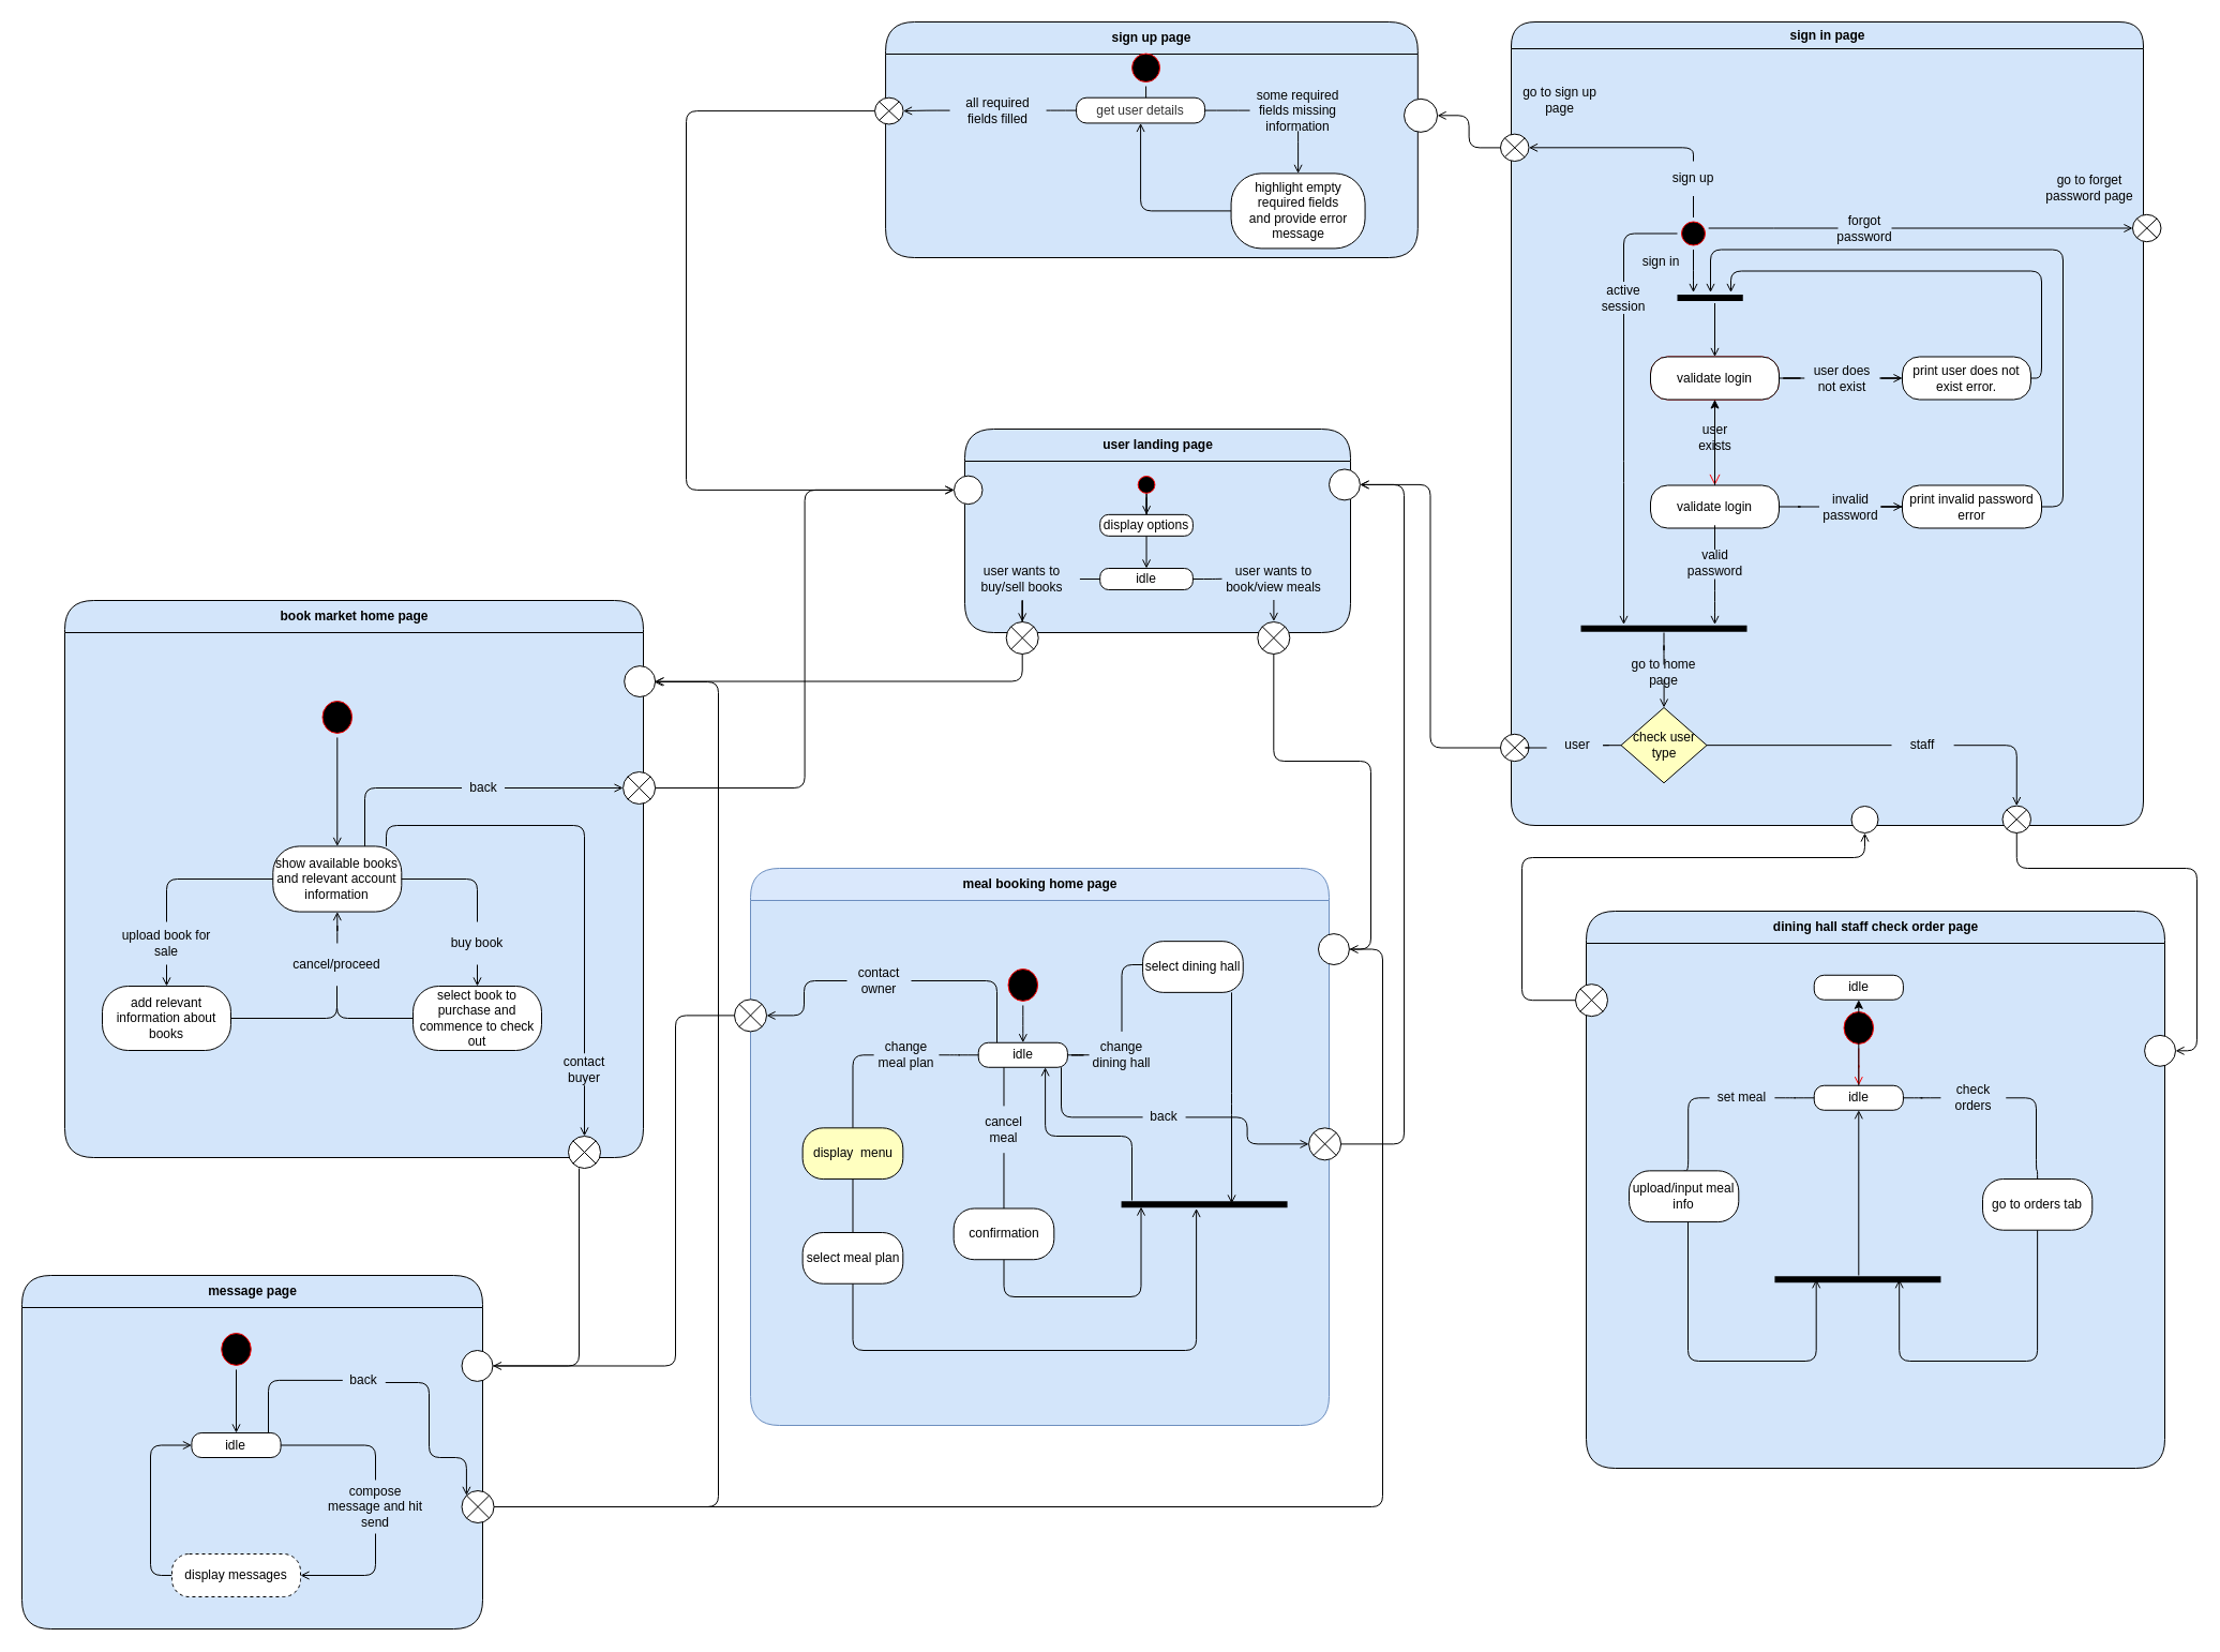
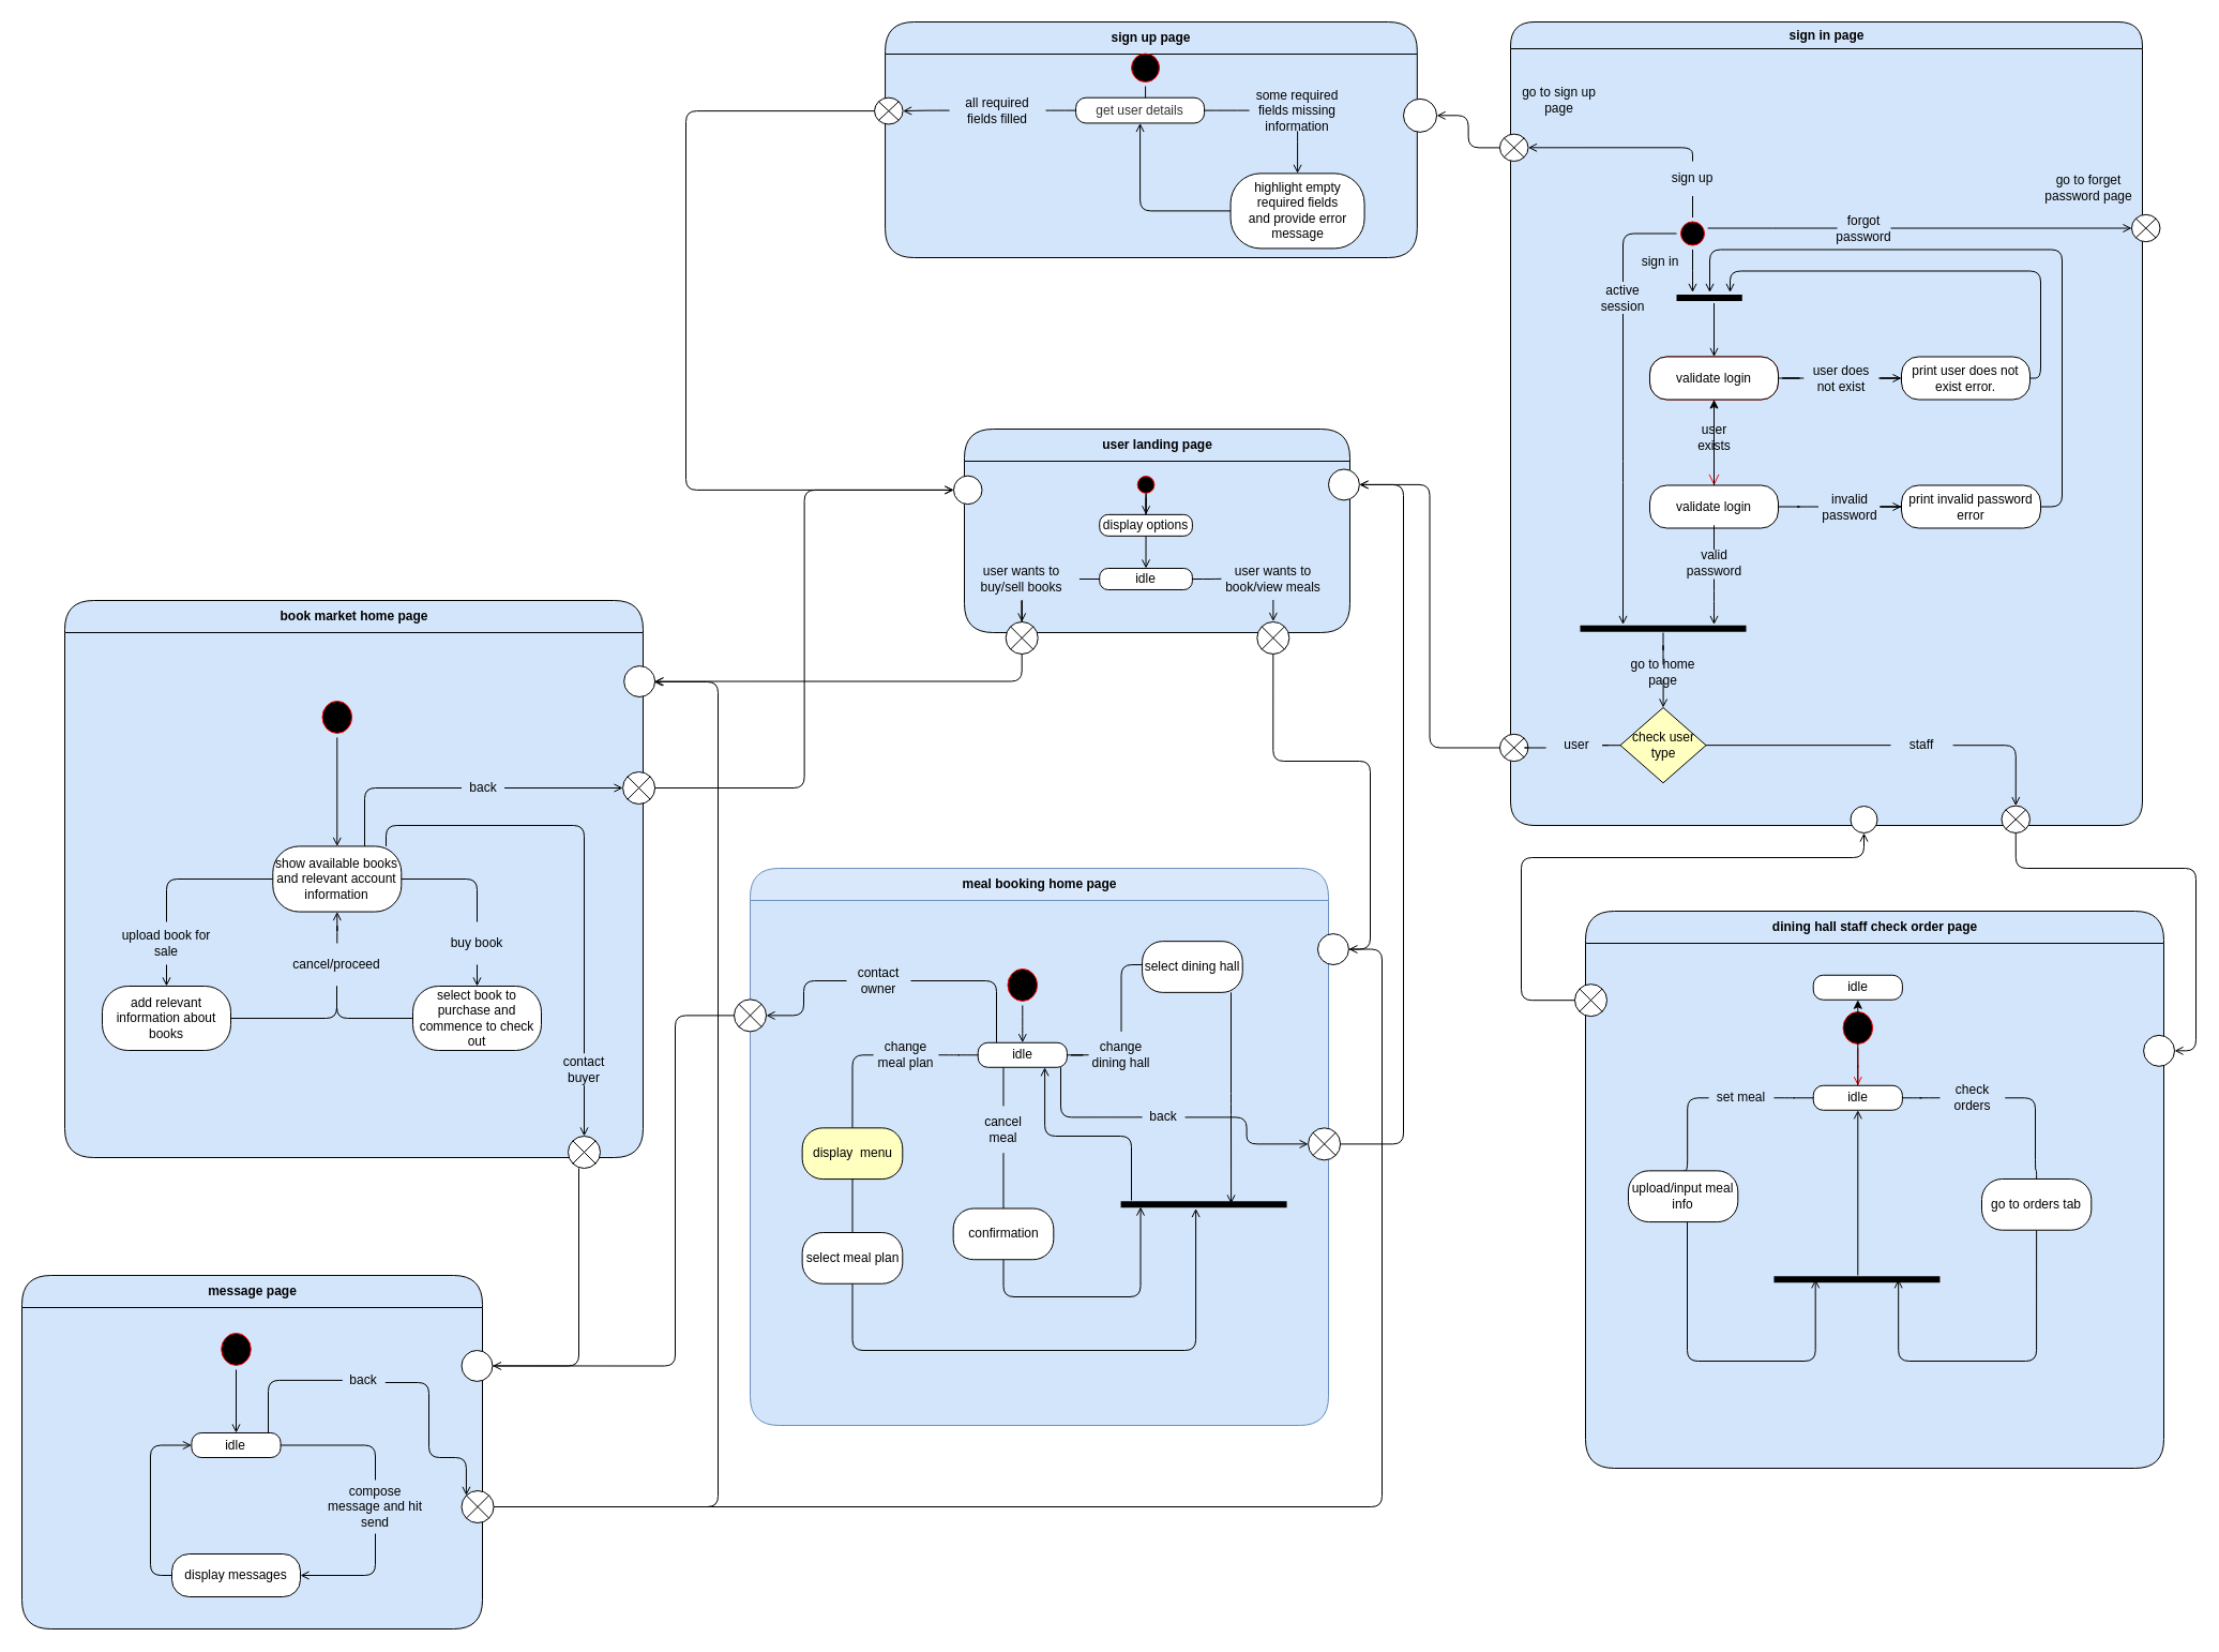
- <mxCell id="178" value="display messages" style="rounded=1;whiteSpace=wrap;html=1;arcSize=40;dashed=1;" parent="1" vertex="1"><mxGeometry x="160" y="1450" width="120" height="40" as="geometry" /></mxCell>
+ <mxCell id="178" value="display messages" style="rounded=1;whiteSpace=wrap;html=1;arcSize=40;" parent="1" vertex="1"><mxGeometry x="160" y="1450" width="120" height="40" as="geometry" /></mxCell>
